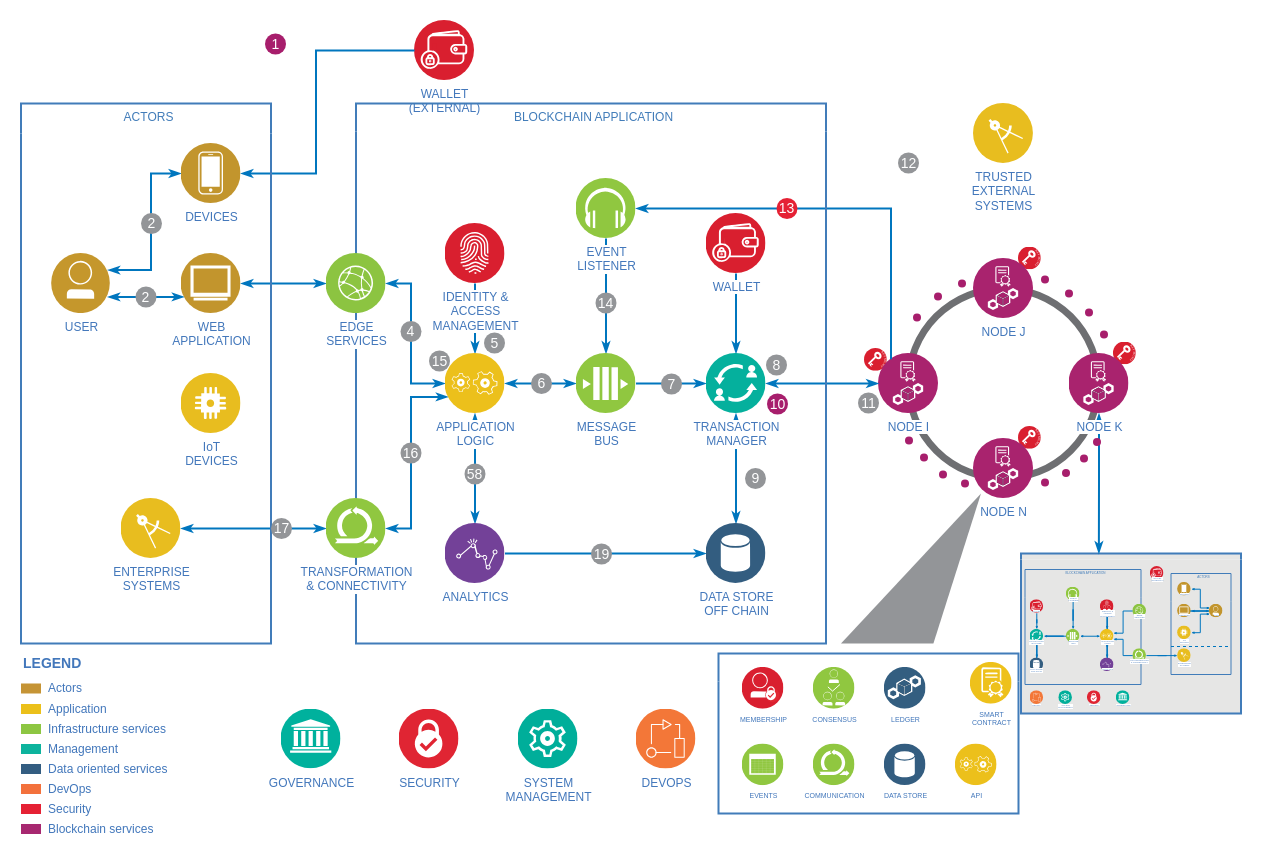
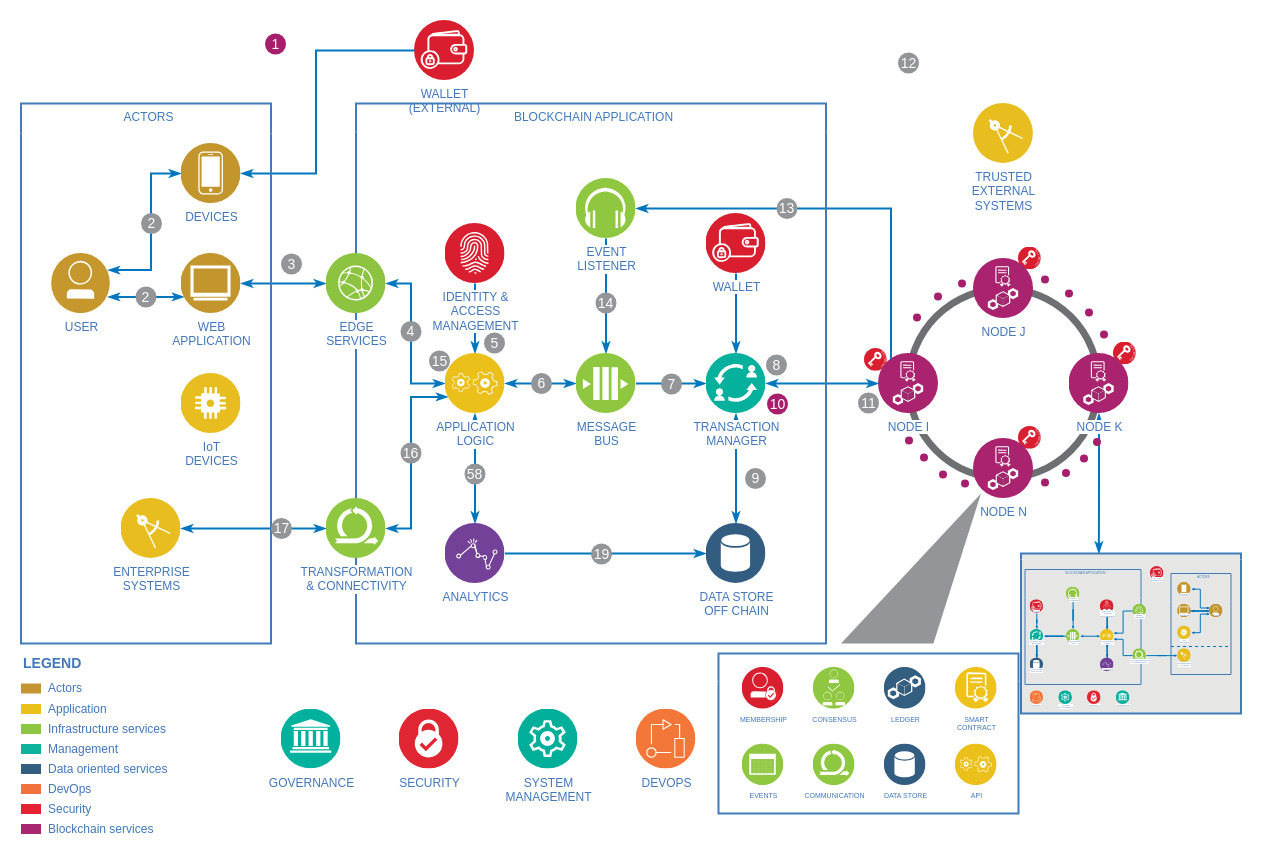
- <mxCell id="84" value="12" style="ellipse;whiteSpace=wrap;html=1;aspect=fixed;rounded=0;strokeColor=none;strokeWidth=7;fillColor=#939598;fontSize=14;align=center;fontColor=#FFFFFF;" parent="1" vertex="1"><mxGeometry x="897.5" y="152" width="21" height="21" as="geometry" /></mxCell>
+ <mxCell id="84" value="12" style="ellipse;whiteSpace=wrap;html=1;aspect=fixed;rounded=0;strokeColor=none;strokeWidth=7;fillColor=#939598;fontSize=14;align=center;fontColor=#FFFFFF;" parent="1" vertex="1"><mxGeometry x="897.5" y="52" width="21" height="21" as="geometry" /></mxCell>
- <mxCell id="66" value="13" style="ellipse;whiteSpace=wrap;html=1;aspect=fixed;rounded=0;strokeColor=none;strokeWidth=7;fillColor=#e52134;fontSize=14;align=center;fontColor=#FFFFFF;" parent="37" vertex="1"><mxGeometry x="420.5" y="94.5" width="21" height="21" as="geometry" /></mxCell>
+ <mxCell id="66" value="13" style="ellipse;whiteSpace=wrap;html=1;aspect=fixed;rounded=0;strokeColor=none;strokeWidth=7;fillColor=#939598;fontSize=14;align=center;fontColor=#FFFFFF;" parent="37" vertex="1"><mxGeometry x="420.5" y="94.5" width="21" height="21" as="geometry" /></mxCell>
+ <mxCell id="82" value="3" style="ellipse;whiteSpace=wrap;html=1;aspect=fixed;rounded=0;strokeColor=none;strokeWidth=7;fillColor=#939598;fontSize=14;align=center;fontColor=#FFFFFF;" parent="1" vertex="1"><mxGeometry x="280.5" y="253" width="21" height="21" as="geometry" /></mxCell>
- <mxCell id="75" value="SMART&lt;br style=&quot;font-size: 7px;&quot;&gt;CONTRACT&lt;br style=&quot;font-size: 7px;&quot;&gt;" style="aspect=fixed;perimeter=ellipsePerimeter;html=1;align=center;shadow=0;dashed=0;fontColor=#4277BB;labelBackgroundColor=#ffffff;fontSize=7;spacingTop=0;image;image=img/lib/ibm/blockchain/smart_contract.svg;" parent="71" vertex="1"><mxGeometry x="251.842" y="8.913" width="41.739" height="41.739" as="geometry" /></mxCell>
+ <mxCell id="75" value="SMART&lt;br style=&quot;font-size: 7px;&quot;&gt;CONTRACT&lt;br style=&quot;font-size: 7px;&quot;&gt;" style="aspect=fixed;perimeter=ellipsePerimeter;html=1;align=center;shadow=0;dashed=0;fontColor=#4277BB;labelBackgroundColor=#ffffff;fontSize=7;spacingTop=0;image;image=img/lib/ibm/blockchain/smart_contract.svg;" parent="71" vertex="1"><mxGeometry x="236.842" y="13.913" width="41.739" height="41.739" as="geometry" /></mxCell>
